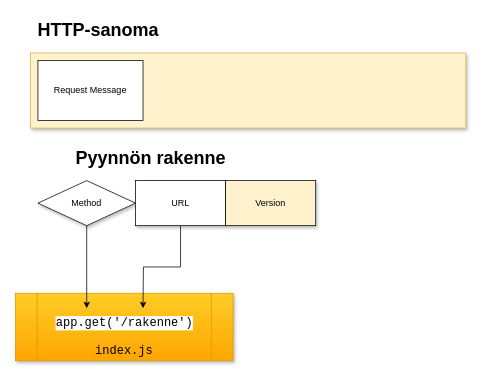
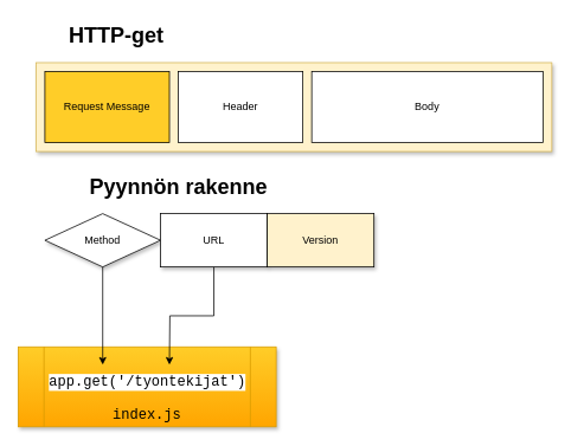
- <mxCell id="11" value="HTTP-sanoma" style="text;strokeColor=none;fillColor=none;html=1;fontSize=24;fontStyle=1;verticalAlign=middle;align=center;shadow=1;glass=0;" vertex="1" parent="1"><mxGeometry x="80" y="20" width="100" height="40" as="geometry" /></mxCell>
+ <mxCell id="11" value="HTTP-get" style="text;strokeColor=none;fillColor=none;html=1;fontSize=24;fontStyle=1;verticalAlign=middle;align=center;shadow=1;glass=0;" vertex="1" parent="1"><mxGeometry x="80" y="20" width="100" height="40" as="geometry" /></mxCell>
- <mxCell id="4" value="Request Message" style="rounded=0;whiteSpace=wrap;html=1;" vertex="1" parent="1"><mxGeometry x="50" y="80" width="140" height="80" as="geometry" /></mxCell>
+ <mxCell id="4" value="Request Message" style="rounded=0;whiteSpace=wrap;html=1;fillColor=#ffcd28;" vertex="1" parent="1"><mxGeometry x="50" y="80" width="140" height="80" as="geometry" /></mxCell>
+ <mxCell id="5" value="Header" style="rounded=0;whiteSpace=wrap;html=1;" vertex="1" parent="1"><mxGeometry x="200" y="80" width="140" height="80" as="geometry" /></mxCell>
+ <mxCell id="6" value="Body" style="rounded=0;whiteSpace=wrap;html=1;" vertex="1" parent="1"><mxGeometry x="350" y="80" width="260" height="80" as="geometry" /></mxCell>
- <mxCell id="14" value="app.get('/rakenne')" style="text;html=1;align=center;verticalAlign=middle;resizable=0;points=[];;autosize=1;fontFamily=Courier New;fontSize=16;labelBackgroundColor=#ffffff;" vertex="1" parent="1"><mxGeometry x="45" y="420" width="240" height="20" as="geometry" /></mxCell>
+ <mxCell id="14" value="app.get('/tyontekijat')" style="text;html=1;align=center;verticalAlign=middle;resizable=0;points=[];;autosize=1;fontFamily=Courier New;fontSize=16;labelBackgroundColor=#ffffff;" vertex="1" parent="1"><mxGeometry x="45" y="420" width="240" height="20" as="geometry" /></mxCell>
